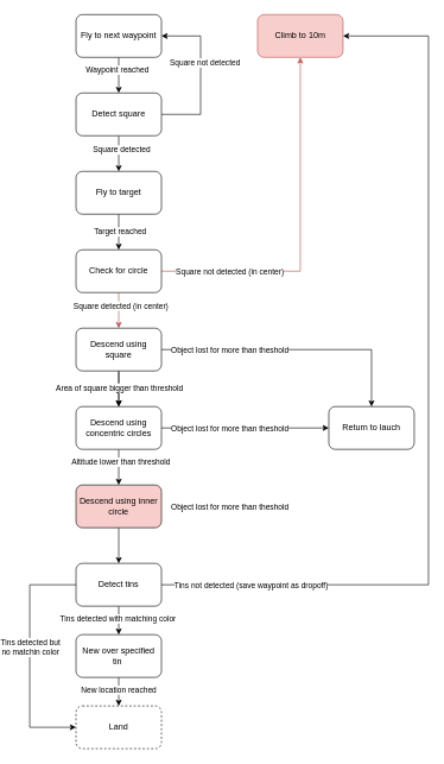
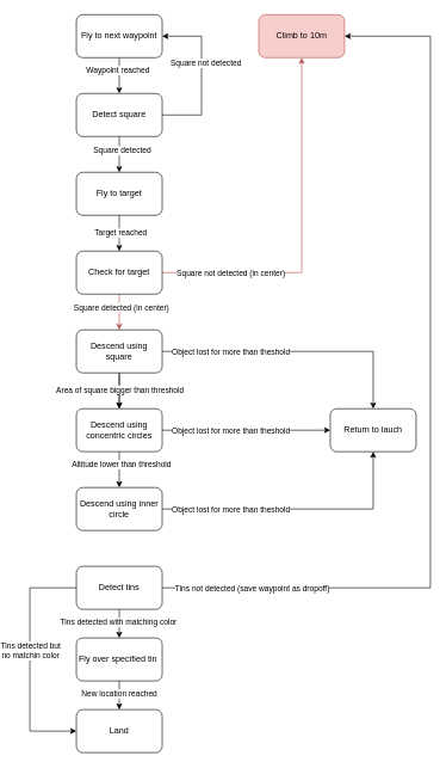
- <mxCell id="18" value="Check for circle" style="rounded=1;whiteSpace=wrap;html=1;" vertex="1" parent="1"><mxGeometry x="85" y="350" width="120" height="60" as="geometry" /></mxCell>
+ <mxCell id="18" value="Check for target" style="rounded=1;whiteSpace=wrap;html=1;" vertex="1" parent="1"><mxGeometry x="85" y="350" width="120" height="60" as="geometry" /></mxCell>
- <mxCell id="29" value="Descend using inner circle" style="rounded=1;whiteSpace=wrap;html=1;fillColor=#f8cecc;" vertex="1" parent="1"><mxGeometry x="85" y="680" width="120" height="60" as="geometry" /></mxCell>
+ <mxCell id="29" value="Descend using inner circle" style="rounded=1;whiteSpace=wrap;html=1;" vertex="1" parent="1"><mxGeometry x="85" y="680" width="120" height="60" as="geometry" /></mxCell>
- <mxCell id="28" style="edgeStyle=orthogonalEdgeStyle;rounded=0;orthogonalLoop=1;jettySize=auto;html=1;" edge="1" parent="1" source="29" target="36"><mxGeometry relative="1" as="geometry"><mxPoint x="490" y="710" as="targetPoint" /></mxGeometry></mxCell>
+ <mxCell id="28" style="edgeStyle=orthogonalEdgeStyle;rounded=0;orthogonalLoop=1;jettySize=auto;html=1;entryX=0.5;entryY=1;entryDx=0;entryDy=0;" edge="1" parent="1" source="29" target="44"><mxGeometry relative="1" as="geometry"><mxPoint x="490" y="710" as="targetPoint" /></mxGeometry></mxCell>
- <mxCell id="39" value="New over specified tin&amp;nbsp;" style="rounded=1;whiteSpace=wrap;html=1;" vertex="1" parent="1"><mxGeometry x="85" y="890" width="120" height="60" as="geometry" /></mxCell>
+ <mxCell id="39" value="Fly over specified tin&amp;nbsp;" style="rounded=1;whiteSpace=wrap;html=1;" vertex="1" parent="1"><mxGeometry x="85" y="890" width="120" height="60" as="geometry" /></mxCell>
- <mxCell id="40" value="Land" style="rounded=1;whiteSpace=wrap;html=1;dashed=1;" vertex="1" parent="1"><mxGeometry x="85" y="990" width="120" height="60" as="geometry" /></mxCell>
+ <mxCell id="40" value="Land" style="rounded=1;whiteSpace=wrap;html=1;" vertex="1" parent="1"><mxGeometry x="85" y="990" width="120" height="60" as="geometry" /></mxCell>
